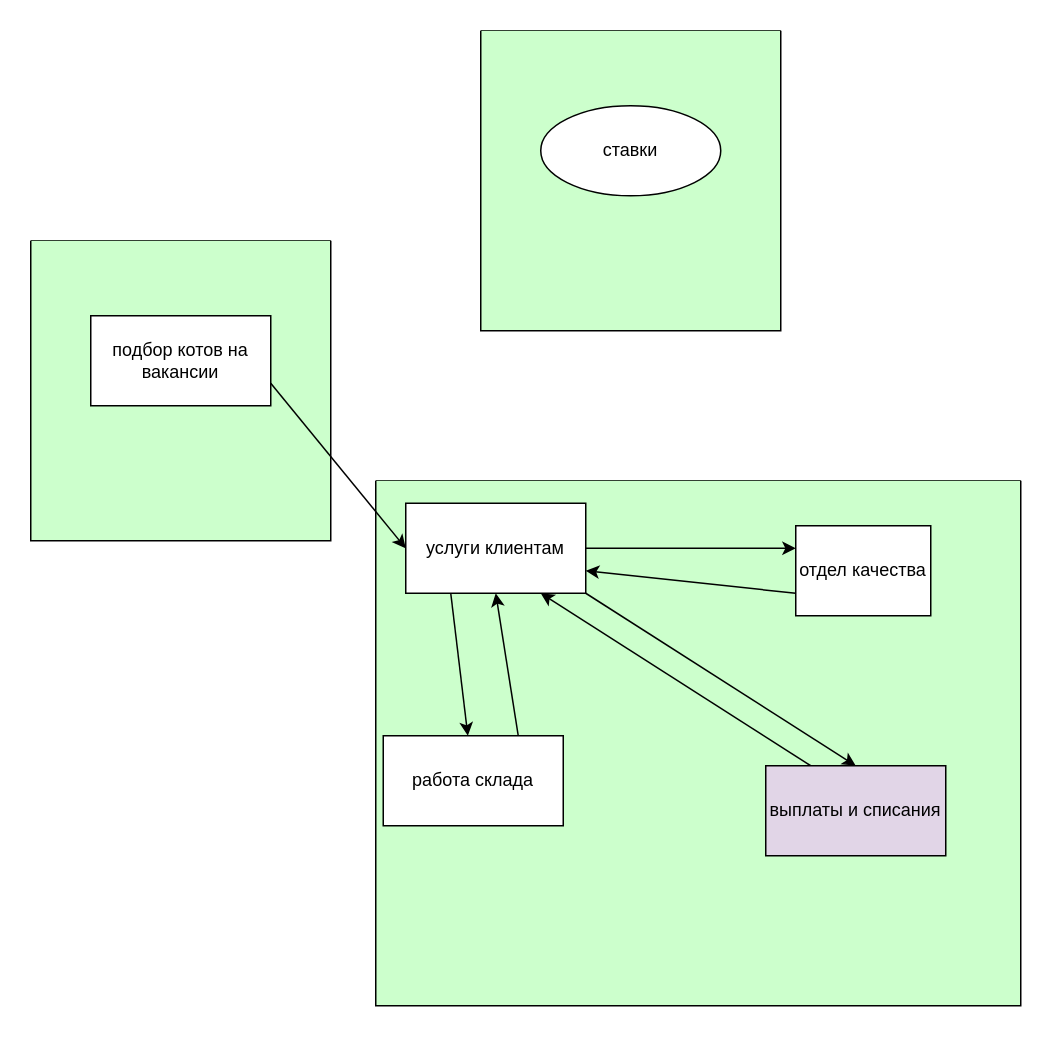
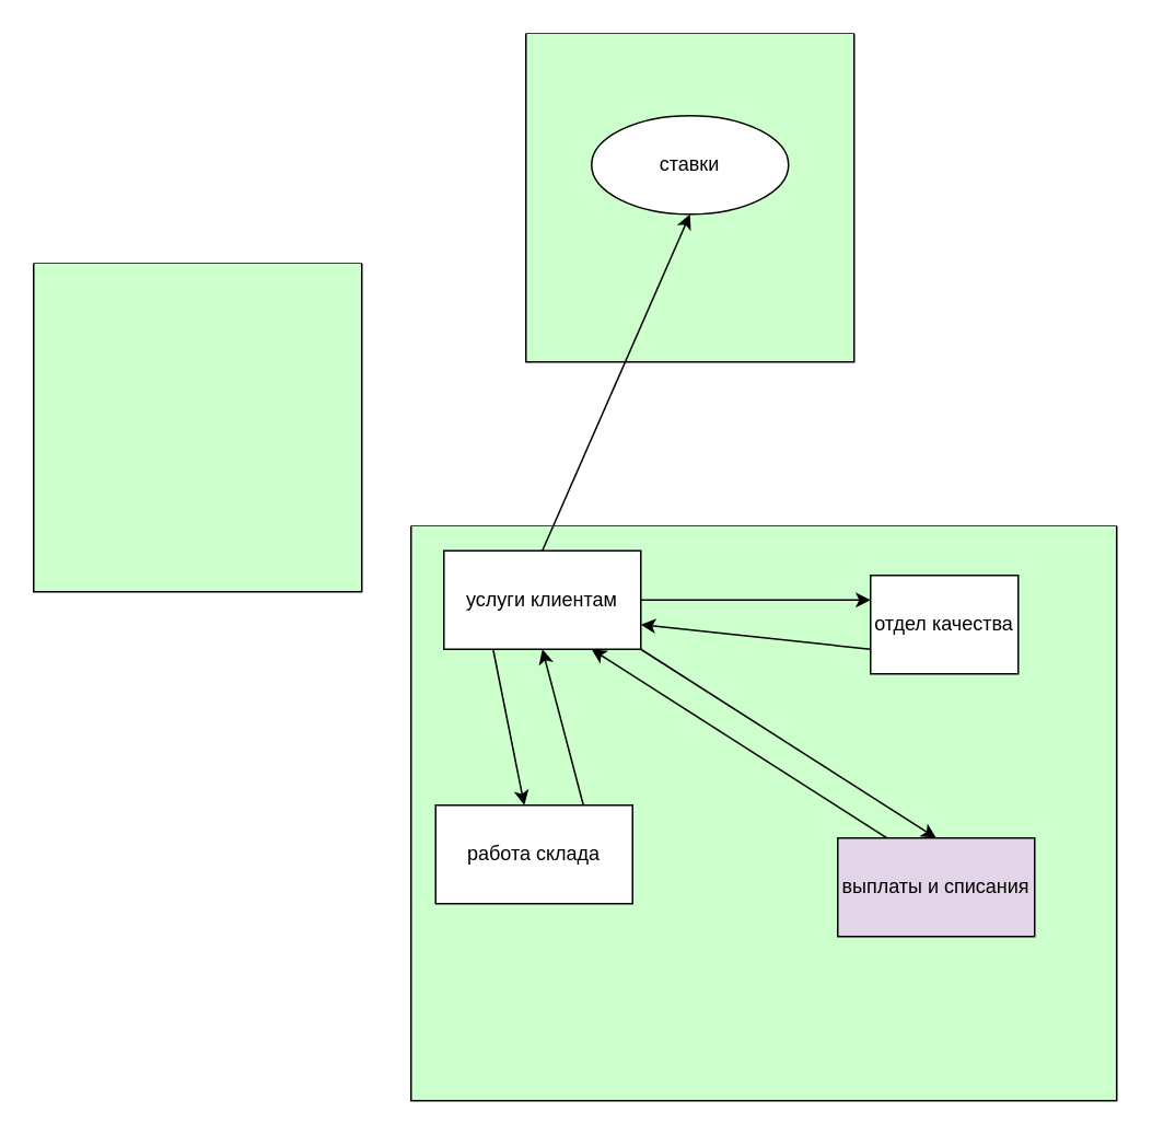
+ <mxCell id="17" style="edgeStyle=none;html=1;exitX=0.5;exitY=0;exitDx=0;exitDy=0;entryX=0.5;entryY=1;entryDx=0;entryDy=0;" parent="1" source="8" target="16" edge="1"><mxGeometry relative="1" as="geometry" /></mxCell>
- <mxCell id="3" value="подбор котов на вакансии" style="rounded=0;whiteSpace=wrap;html=1;" parent="2" vertex="1"><mxGeometry x="40" y="50" width="120" height="60" as="geometry" /></mxCell>
- <mxCell id="18" style="edgeStyle=none;html=1;exitX=1;exitY=0.75;exitDx=0;exitDy=0;entryX=0;entryY=0.5;entryDx=0;entryDy=0;" parent="1" source="3" target="8" edge="1"><mxGeometry relative="1" as="geometry" /></mxCell>
- <mxCell id="10" value="работа склада" style="rounded=0;whiteSpace=wrap;html=1;" parent="4" vertex="1"><mxGeometry x="5" y="170" width="120" height="60" as="geometry" /></mxCell>
+ <mxCell id="10" value="работа склада" style="rounded=0;whiteSpace=wrap;html=1;" parent="4" vertex="1"><mxGeometry x="15" y="170" width="120" height="60" as="geometry" /></mxCell>
